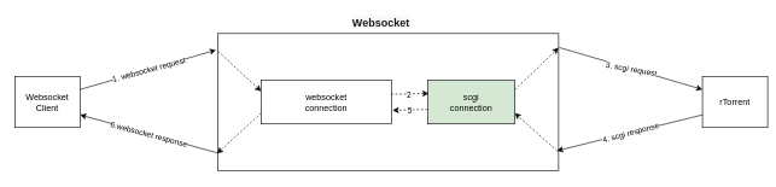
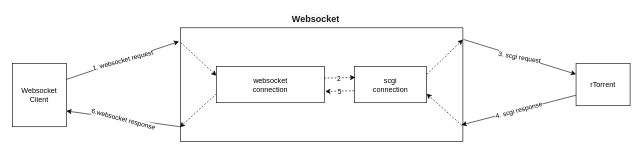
- <mxCell id="2" value="Websocket Client" style="rounded=0;whiteSpace=wrap;html=1;" parent="1" vertex="1"><mxGeometry x="20" y="105.5" width="90" height="70" as="geometry" /></mxCell>
+ <mxCell id="2" value="Websocket Client" style="rounded=0;whiteSpace=wrap;html=1;" parent="1" vertex="1"><mxGeometry x="20" y="105.5" width="90" height="105" as="geometry" /></mxCell>
- <mxCell id="15" value="scgi&lt;br&gt;connection" style="rounded=0;whiteSpace=wrap;html=1;fillColor=#d5e8d4;" parent="1" vertex="1"><mxGeometry x="590" y="110.5" width="120" height="60" as="geometry" /></mxCell>
+ <mxCell id="15" value="scgi&lt;br&gt;connection" style="rounded=0;whiteSpace=wrap;html=1;" parent="1" vertex="1"><mxGeometry x="590" y="110.5" width="120" height="60" as="geometry" /></mxCell>
- <mxCell id="4" value="rTorrent" style="rounded=0;whiteSpace=wrap;html=1;" parent="1" vertex="1"><mxGeometry x="969" y="105.5" width="90" height="70" as="geometry" /></mxCell>
+ <mxCell id="4" value="rTorrent" style="rounded=0;whiteSpace=wrap;html=1;" parent="1" vertex="1"><mxGeometry x="959" y="105.5" width="90" height="70" as="geometry" /></mxCell>
